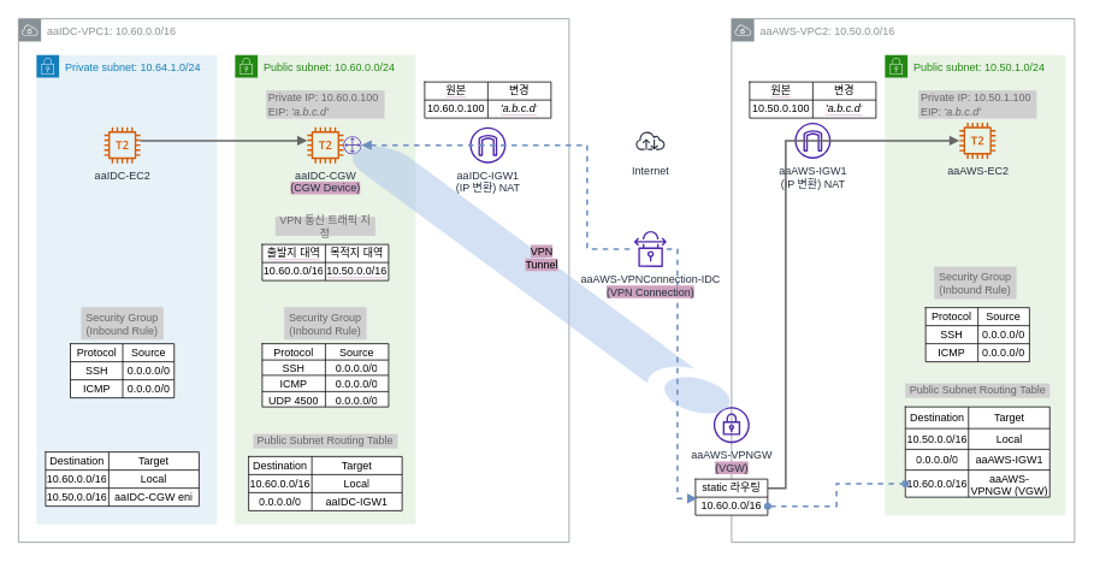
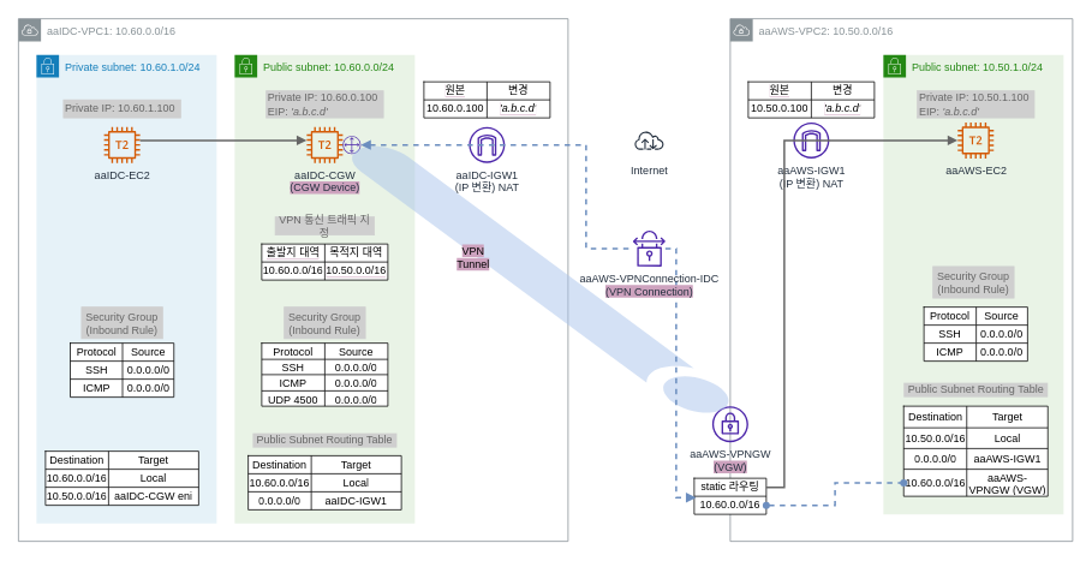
- <mxCell id="4" value="Private subnet: 10.64.1.0/24" style="points=[[0,0],[0.25,0],[0.5,0],[0.75,0],[1,0],[1,0.25],[1,0.5],[1,0.75],[1,1],[0.75,1],[0.5,1],[0.25,1],[0,1],[0,0.75],[0,0.5],[0,0.25]];outlineConnect=0;gradientColor=none;html=1;whiteSpace=wrap;fontSize=12;fontStyle=0;container=1;pointerEvents=0;collapsible=0;recursiveResize=0;shape=mxgraph.aws4.group;grIcon=mxgraph.aws4.group_security_group;grStroke=0;strokeColor=#147EBA;fillColor=#E6F2F8;verticalAlign=top;align=left;spacingLeft=30;fontColor=#147EBA;dashed=0;" parent="1" vertex="1"><mxGeometry x="40" y="60" width="200" height="520" as="geometry" /></mxCell>
+ <mxCell id="4" value="Private subnet: 10.60.1.0/24" style="points=[[0,0],[0.25,0],[0.5,0],[0.75,0],[1,0],[1,0.25],[1,0.5],[1,0.75],[1,1],[0.75,1],[0.5,1],[0.25,1],[0,1],[0,0.75],[0,0.5],[0,0.25]];outlineConnect=0;gradientColor=none;html=1;whiteSpace=wrap;fontSize=12;fontStyle=0;container=1;pointerEvents=0;collapsible=0;recursiveResize=0;shape=mxgraph.aws4.group;grIcon=mxgraph.aws4.group_security_group;grStroke=0;strokeColor=#147EBA;fillColor=#E6F2F8;verticalAlign=top;align=left;spacingLeft=30;fontColor=#147EBA;dashed=0;" parent="1" vertex="1"><mxGeometry x="40" y="60" width="200" height="520" as="geometry" /></mxCell>
+ <mxCell id="6" value="Private IP: 10.60.1.100" style="rounded=0;whiteSpace=wrap;html=1;fillColor=#CFCFCF;fontColor=#666666;strokeColor=#CFCFCF;align=left;" parent="4" vertex="1"><mxGeometry x="30" y="50" width="130" height="20" as="geometry" /></mxCell>
- <mxCell id="116" value="&lt;span style=&quot;background-color: rgb(205, 162, 190);&quot;&gt;VPN Tunnel&lt;/span&gt;" style="text;html=1;strokeColor=none;fillColor=none;align=center;verticalAlign=middle;whiteSpace=wrap;rounded=0;fontColor=#000000;" parent="1" vertex="1"><mxGeometry x="570" y="270" width="60" height="30" as="geometry" /></mxCell>
+ <mxCell id="116" value="&lt;span style=&quot;background-color: rgb(205, 162, 190);&quot;&gt;VPN Tunnel&lt;/span&gt;" style="text;html=1;strokeColor=none;fillColor=none;align=center;verticalAlign=middle;whiteSpace=wrap;rounded=0;fontColor=#000000;" parent="1" vertex="1"><mxGeometry x="495" y="270" width="60" height="30" as="geometry" /></mxCell>
